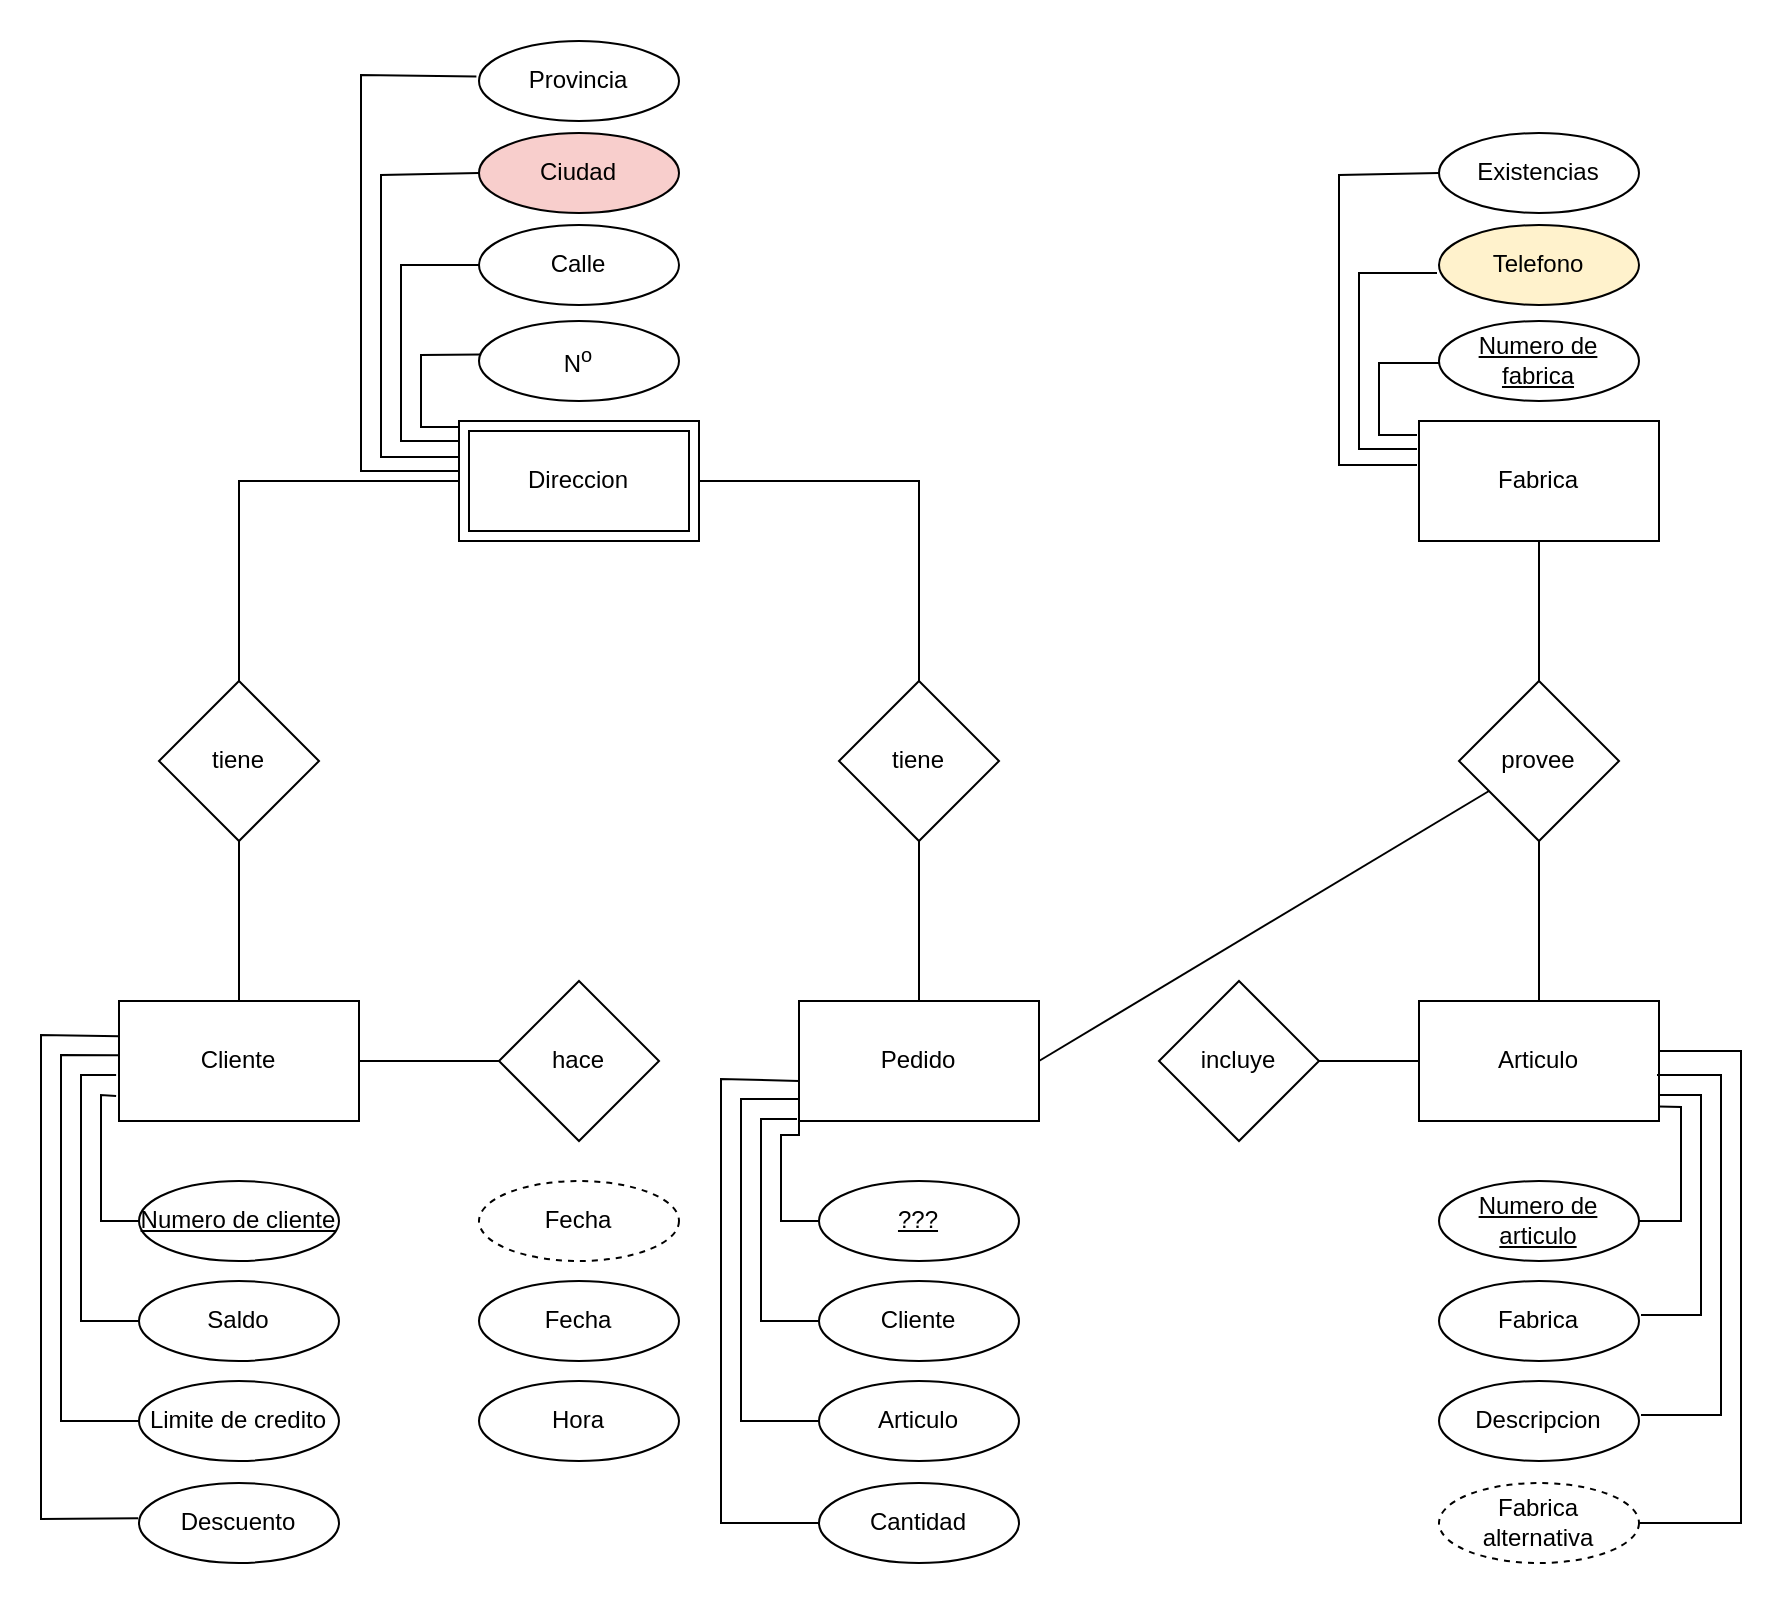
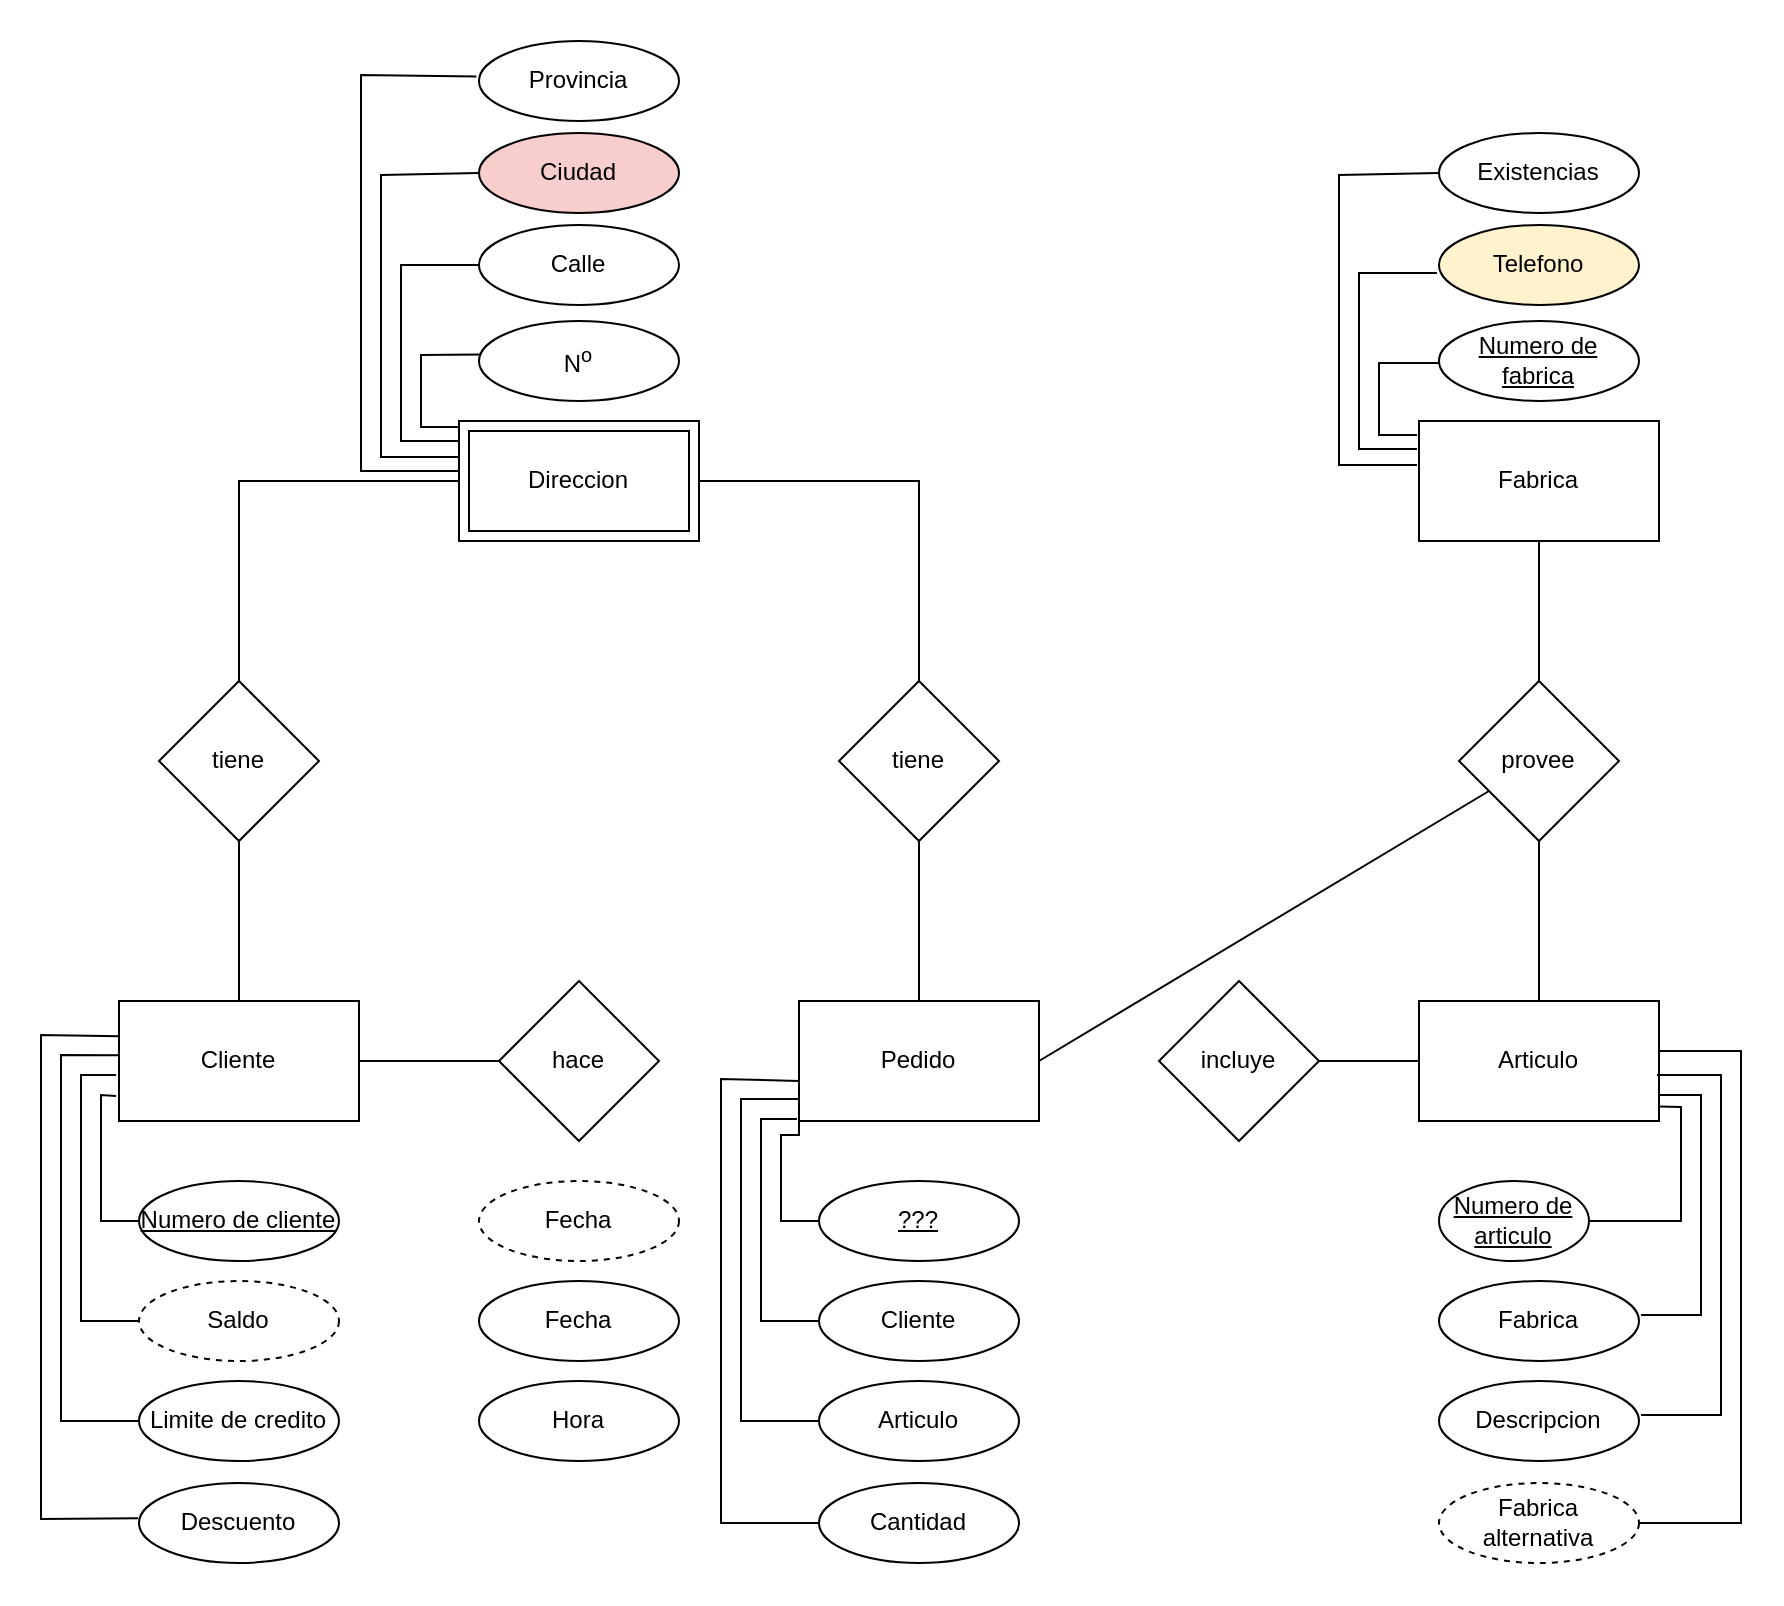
- <mxCell id="22" value="Numero de articulo" style="ellipse;whiteSpace=wrap;html=1;align=center;fontStyle=4;" vertex="1" parent="1"><mxGeometry x="719" y="590" width="100" height="40" as="geometry" /></mxCell>
+ <mxCell id="22" value="Numero de articulo" style="ellipse;whiteSpace=wrap;html=1;align=center;fontStyle=4;" vertex="1" parent="1"><mxGeometry x="719" y="590" width="75" height="40" as="geometry" /></mxCell>
- <mxCell id="25" value="Saldo" style="ellipse;whiteSpace=wrap;html=1;" vertex="1" parent="1"><mxGeometry x="69" y="640" width="100" height="40" as="geometry" /></mxCell>
+ <mxCell id="25" value="Saldo" style="ellipse;whiteSpace=wrap;html=1;dashed=1;" vertex="1" parent="1"><mxGeometry x="69" y="640" width="100" height="40" as="geometry" /></mxCell>
